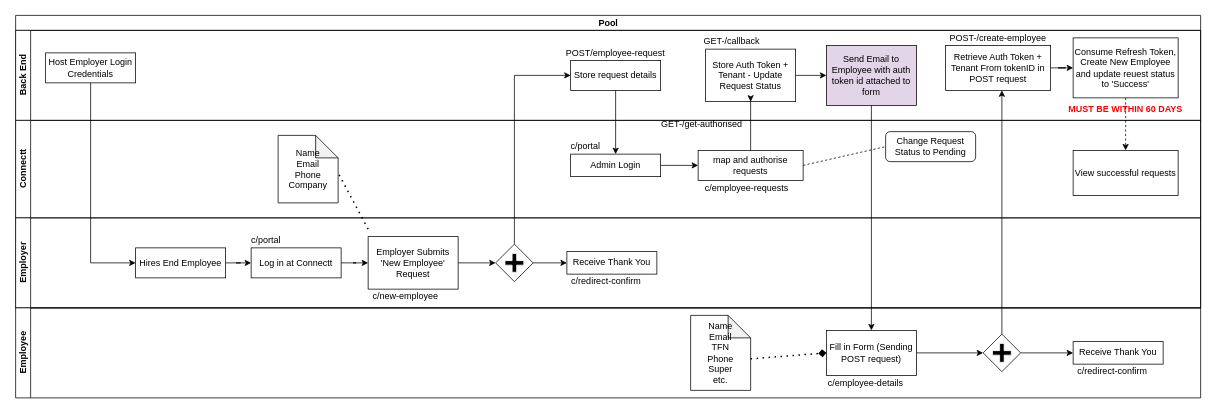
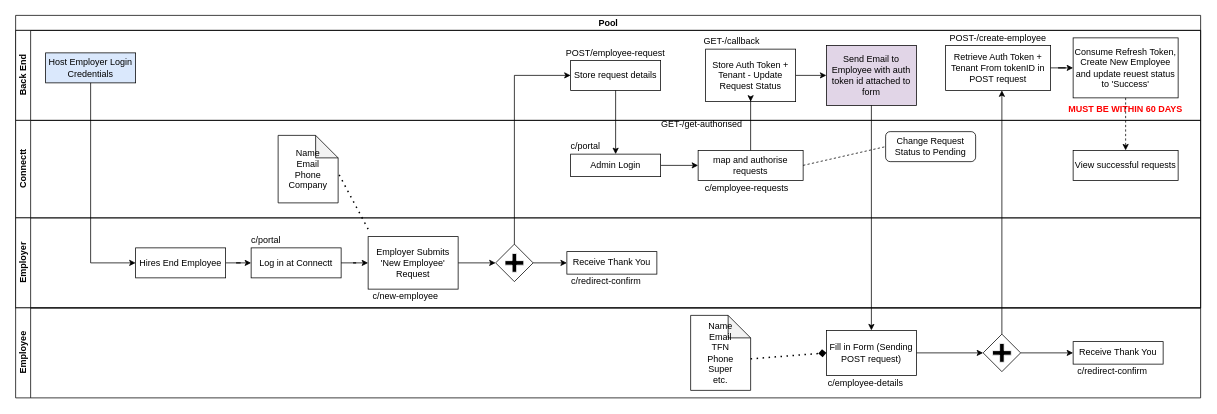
- <mxCell id="4" value="Host Employer Login Credentials" style="rounded=0;whiteSpace=wrap;html=1;" parent="3" vertex="1"><mxGeometry x="40" y="30" width="120" height="40" as="geometry" /></mxCell>
+ <mxCell id="4" value="Host Employer Login Credentials" style="rounded=0;whiteSpace=wrap;html=1;fillColor=#dae8fc;" parent="3" vertex="1"><mxGeometry x="40" y="30" width="120" height="40" as="geometry" /></mxCell>
- <mxCell id="32" value="View successful requests" style="whiteSpace=wrap;html=1;rounded=0;" parent="21" vertex="1"><mxGeometry x="1410" y="40" width="140" height="60" as="geometry" /></mxCell>
+ <mxCell id="32" value="View successful requests" style="whiteSpace=wrap;html=1;rounded=0;" parent="21" vertex="1"><mxGeometry x="1410" y="40" width="140" height="40" as="geometry" /></mxCell>
